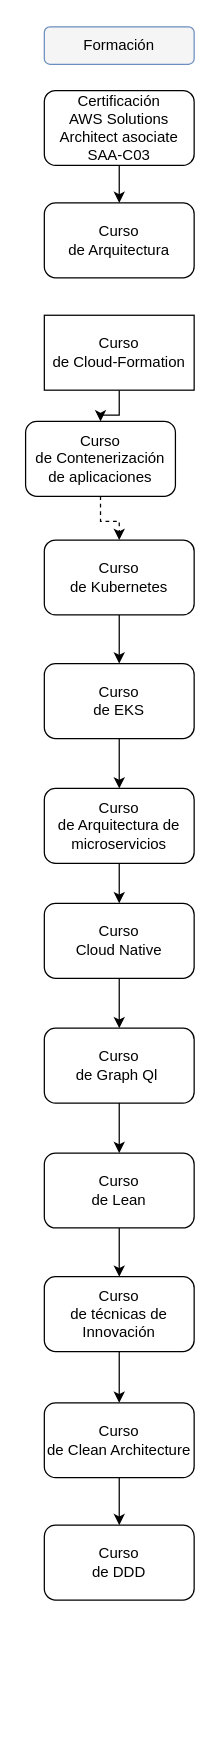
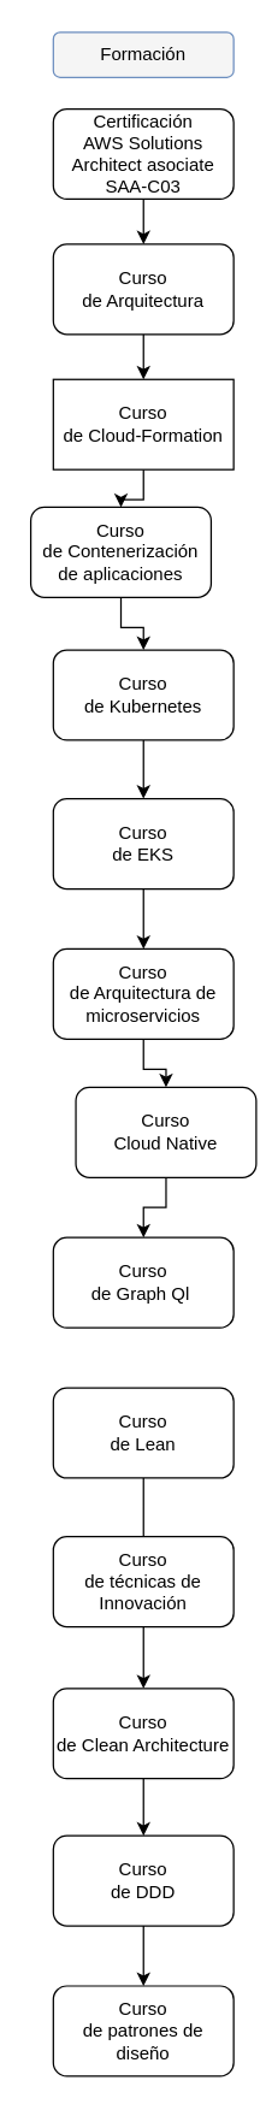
+ <mxCell id="4" value="" style="edgeStyle=orthogonalEdgeStyle;rounded=0;orthogonalLoop=1;jettySize=auto;html=1;" edge="1" parent="1" source="5" target="7"><mxGeometry relative="1" as="geometry" /></mxCell>
- <mxCell id="8" value="" style="edgeStyle=orthogonalEdgeStyle;rounded=0;orthogonalLoop=1;jettySize=auto;html=1;dashed=1;" edge="1" parent="1" source="9" target="12"><mxGeometry relative="1" as="geometry" /></mxCell>
+ <mxCell id="8" value="" style="edgeStyle=orthogonalEdgeStyle;rounded=0;orthogonalLoop=1;jettySize=auto;html=1;" edge="1" parent="1" source="9" target="12"><mxGeometry relative="1" as="geometry" /></mxCell>
- <mxCell id="18" value="Curso&lt;br/&gt;Cloud Native" style="rounded=1;whiteSpace=wrap;html=1;" vertex="1" parent="1"><mxGeometry x="35" y="722" width="120" height="60" as="geometry" /></mxCell>
+ <mxCell id="18" value="Curso&lt;br/&gt;Cloud Native" style="rounded=1;whiteSpace=wrap;html=1;" vertex="1" parent="1"><mxGeometry x="50" y="722" width="120" height="60" as="geometry" /></mxCell>
- <mxCell id="19" value="" style="edgeStyle=orthogonalEdgeStyle;rounded=0;orthogonalLoop=1;jettySize=auto;html=1;" edge="1" parent="1" source="20" target="22"><mxGeometry relative="1" as="geometry" /></mxCell>
- <mxCell id="21" value="" style="edgeStyle=orthogonalEdgeStyle;rounded=0;orthogonalLoop=1;jettySize=auto;html=1;" edge="1" parent="1" source="22" target="24"><mxGeometry relative="1" as="geometry" /></mxCell>
+ <mxCell id="21" value="" style="edgeStyle=orthogonalEdgeStyle;rounded=0;orthogonalLoop=1;jettySize=auto;html=1;endArrow=none;" edge="1" parent="1" source="22" target="24"><mxGeometry relative="1" as="geometry" /></mxCell>
+ <mxCell id="27" value="" style="edgeStyle=orthogonalEdgeStyle;rounded=0;orthogonalLoop=1;jettySize=auto;html=1;" edge="1" parent="1" source="28" target="29"><mxGeometry relative="1" as="geometry" /></mxCell>
+ <mxCell id="29" value="Curso&lt;br/&gt;de patrones de diseño" style="rounded=1;whiteSpace=wrap;html=1;" vertex="1" parent="1"><mxGeometry x="35" y="1320" width="120" height="60" as="geometry" /></mxCell>
